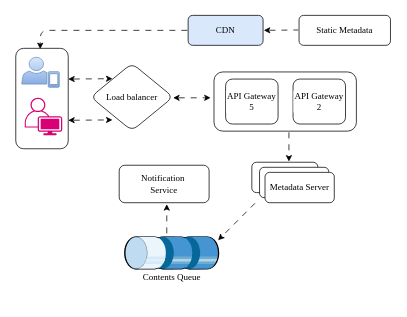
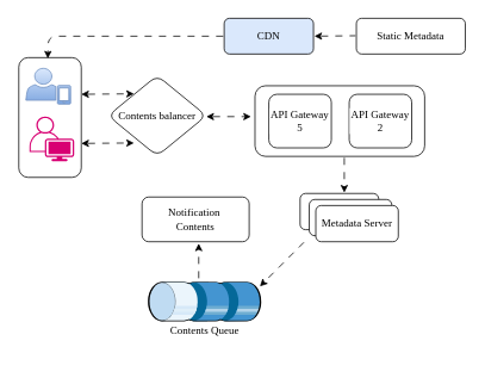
- <mxCell id="11" value="&lt;font face=&quot;Verdana&quot;&gt;Load balancer&lt;/font&gt;" style="rhombus;whiteSpace=wrap;html=1;rounded=1;hachureGap=4;strokeColor=default;align=center;verticalAlign=middle;fontFamily=Architects Daughter;fontSource=https%3A%2F%2Ffonts.googleapis.com%2Fcss%3Ffamily%3DArchitects%2BDaughter;fontSize=12;fontColor=default;labelBackgroundColor=default;fillColor=default;" vertex="1" parent="1"><mxGeometry x="120" y="84" width="110" height="90" as="geometry" /></mxCell>
+ <mxCell id="11" value="&lt;font face=&quot;Verdana&quot;&gt;Contents balancer&lt;/font&gt;" style="rhombus;whiteSpace=wrap;html=1;rounded=1;hachureGap=4;strokeColor=default;align=center;verticalAlign=middle;fontFamily=Architects Daughter;fontSource=https%3A%2F%2Ffonts.googleapis.com%2Fcss%3Ffamily%3DArchitects%2BDaughter;fontSize=12;fontColor=default;labelBackgroundColor=default;fillColor=default;" vertex="1" parent="1"><mxGeometry x="120" y="84" width="110" height="90" as="geometry" /></mxCell>
- <mxCell id="24" value="&lt;font face=&quot;Verdana&quot;&gt;Notification&amp;nbsp;&lt;/font&gt;&lt;div&gt;&lt;font face=&quot;Verdana&quot;&gt;Service&lt;/font&gt;&lt;/div&gt;" style="rounded=1;whiteSpace=wrap;html=1;hachureGap=4;strokeColor=default;align=center;verticalAlign=middle;fontFamily=Architects Daughter;fontSource=https%3A%2F%2Ffonts.googleapis.com%2Fcss%3Ffamily%3DArchitects%2BDaughter;fontSize=12;fontColor=default;labelBackgroundColor=default;fillColor=default;" vertex="1" parent="1"><mxGeometry x="158" y="220" width="120" height="50" as="geometry" /></mxCell>
+ <mxCell id="24" value="&lt;font face=&quot;Verdana&quot;&gt;Notification&amp;nbsp;&lt;/font&gt;&lt;div&gt;&lt;font face=&quot;Verdana&quot;&gt;Contents&lt;/font&gt;&lt;/div&gt;" style="rounded=1;whiteSpace=wrap;html=1;hachureGap=4;strokeColor=default;align=center;verticalAlign=middle;fontFamily=Architects Daughter;fontSource=https%3A%2F%2Ffonts.googleapis.com%2Fcss%3Ffamily%3DArchitects%2BDaughter;fontSize=12;fontColor=default;labelBackgroundColor=default;fillColor=default;" vertex="1" parent="1"><mxGeometry x="158" y="220" width="120" height="50" as="geometry" /></mxCell>
